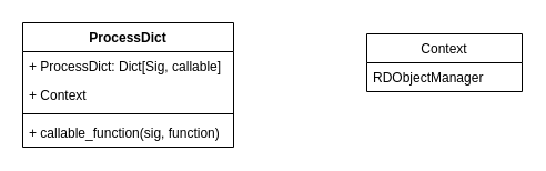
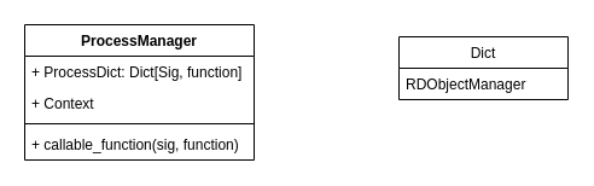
- <mxCell id="2" value="ProcessDict" style="swimlane;fontStyle=1;align=center;verticalAlign=top;childLayout=stackLayout;horizontal=1;startSize=26;horizontalStack=0;resizeParent=1;resizeParentMax=0;resizeLast=0;collapsible=1;marginBottom=0;" vertex="1" parent="1"><mxGeometry x="20" y="20" width="190" height="112" as="geometry" /></mxCell>
+ <mxCell id="2" value="ProcessManager" style="swimlane;fontStyle=1;align=center;verticalAlign=top;childLayout=stackLayout;horizontal=1;startSize=26;horizontalStack=0;resizeParent=1;resizeParentMax=0;resizeLast=0;collapsible=1;marginBottom=0;" vertex="1" parent="1"><mxGeometry x="20" y="20" width="190" height="112" as="geometry" /></mxCell>
- <mxCell id="7" value="Context" style="swimlane;fontStyle=0;childLayout=stackLayout;horizontal=1;startSize=26;fillColor=none;horizontalStack=0;resizeParent=1;resizeParentMax=0;resizeLast=0;collapsible=1;marginBottom=0;" vertex="1" parent="1"><mxGeometry x="330" y="30" width="140" height="52" as="geometry" /></mxCell>
+ <mxCell id="7" value="Dict" style="swimlane;fontStyle=0;childLayout=stackLayout;horizontal=1;startSize=26;fillColor=none;horizontalStack=0;resizeParent=1;resizeParentMax=0;resizeLast=0;collapsible=1;marginBottom=0;" vertex="1" parent="1"><mxGeometry x="330" y="30" width="140" height="52" as="geometry" /></mxCell>
- <mxCell id="3" value="+ ProcessDict: Dict[Sig, callable]" style="text;strokeColor=none;fillColor=none;align=left;verticalAlign=top;spacingLeft=4;spacingRight=4;overflow=hidden;rotatable=0;points=[[0,0.5],[1,0.5]];portConstraint=eastwest;" vertex="1" parent="2"><mxGeometry y="26" width="190" height="26" as="geometry" /></mxCell>
+ <mxCell id="3" value="+ ProcessDict: Dict[Sig, function]" style="text;strokeColor=none;fillColor=none;align=left;verticalAlign=top;spacingLeft=4;spacingRight=4;overflow=hidden;rotatable=0;points=[[0,0.5],[1,0.5]];portConstraint=eastwest;" vertex="1" parent="2"><mxGeometry y="26" width="190" height="26" as="geometry" /></mxCell>
